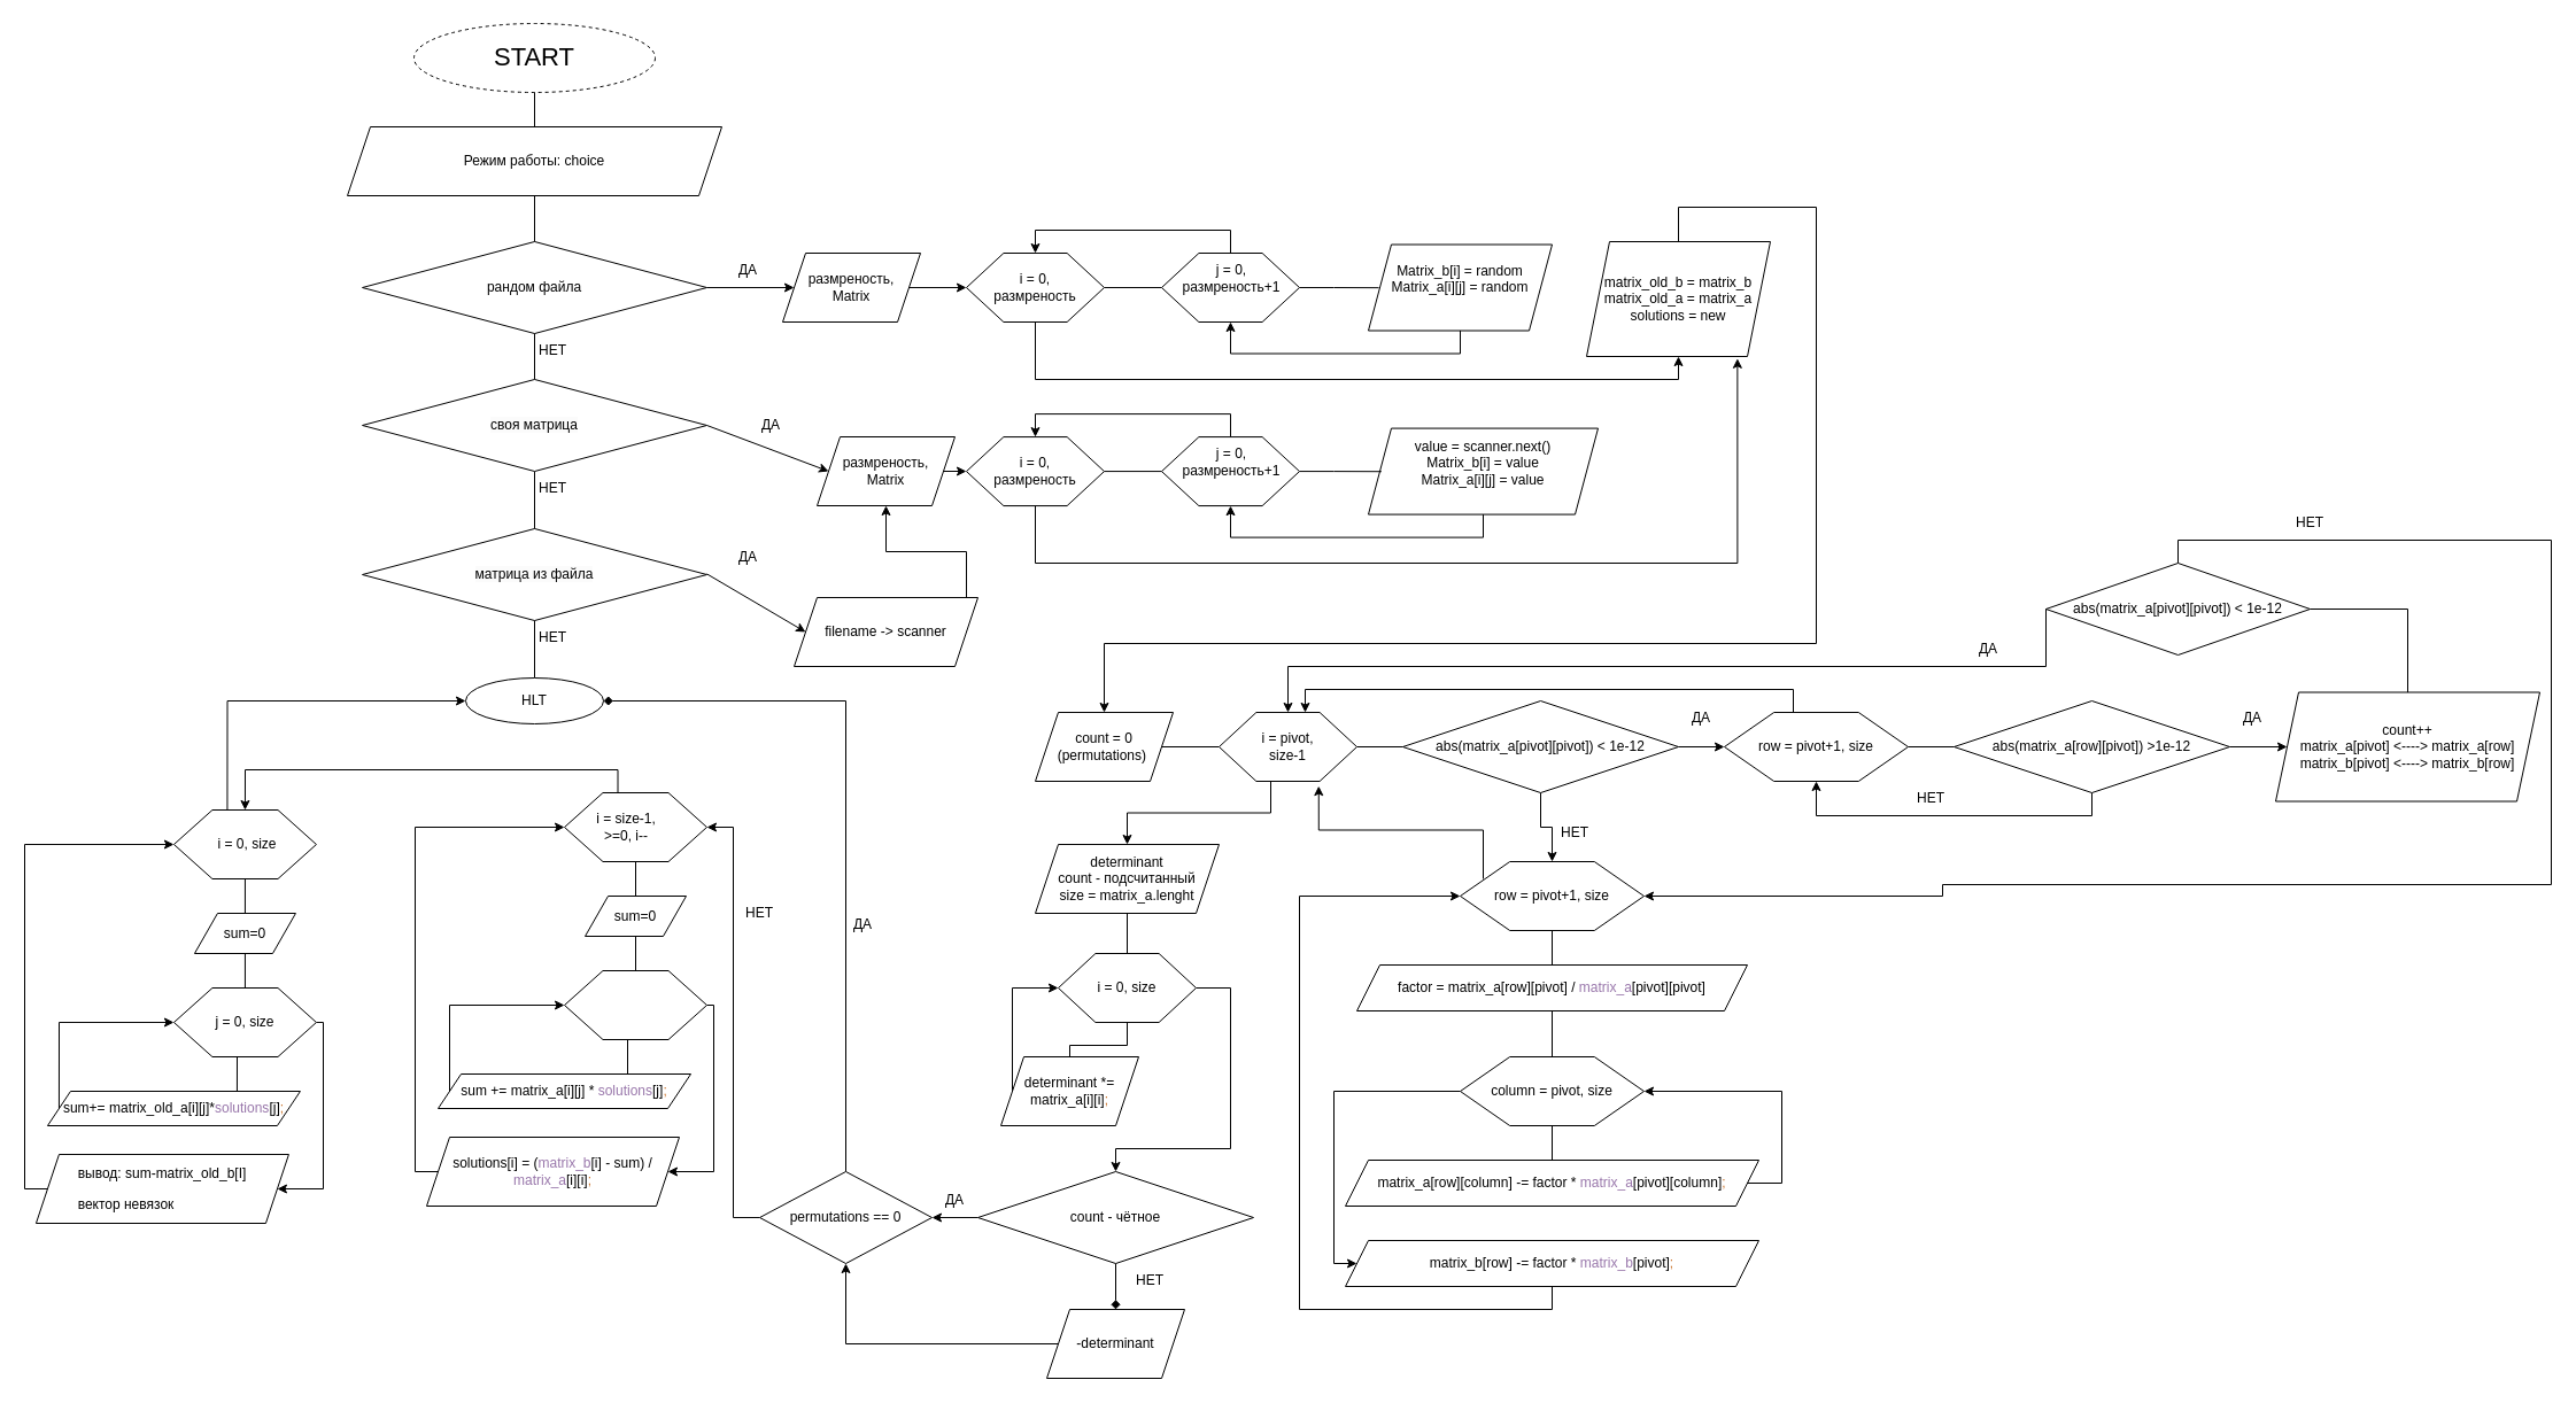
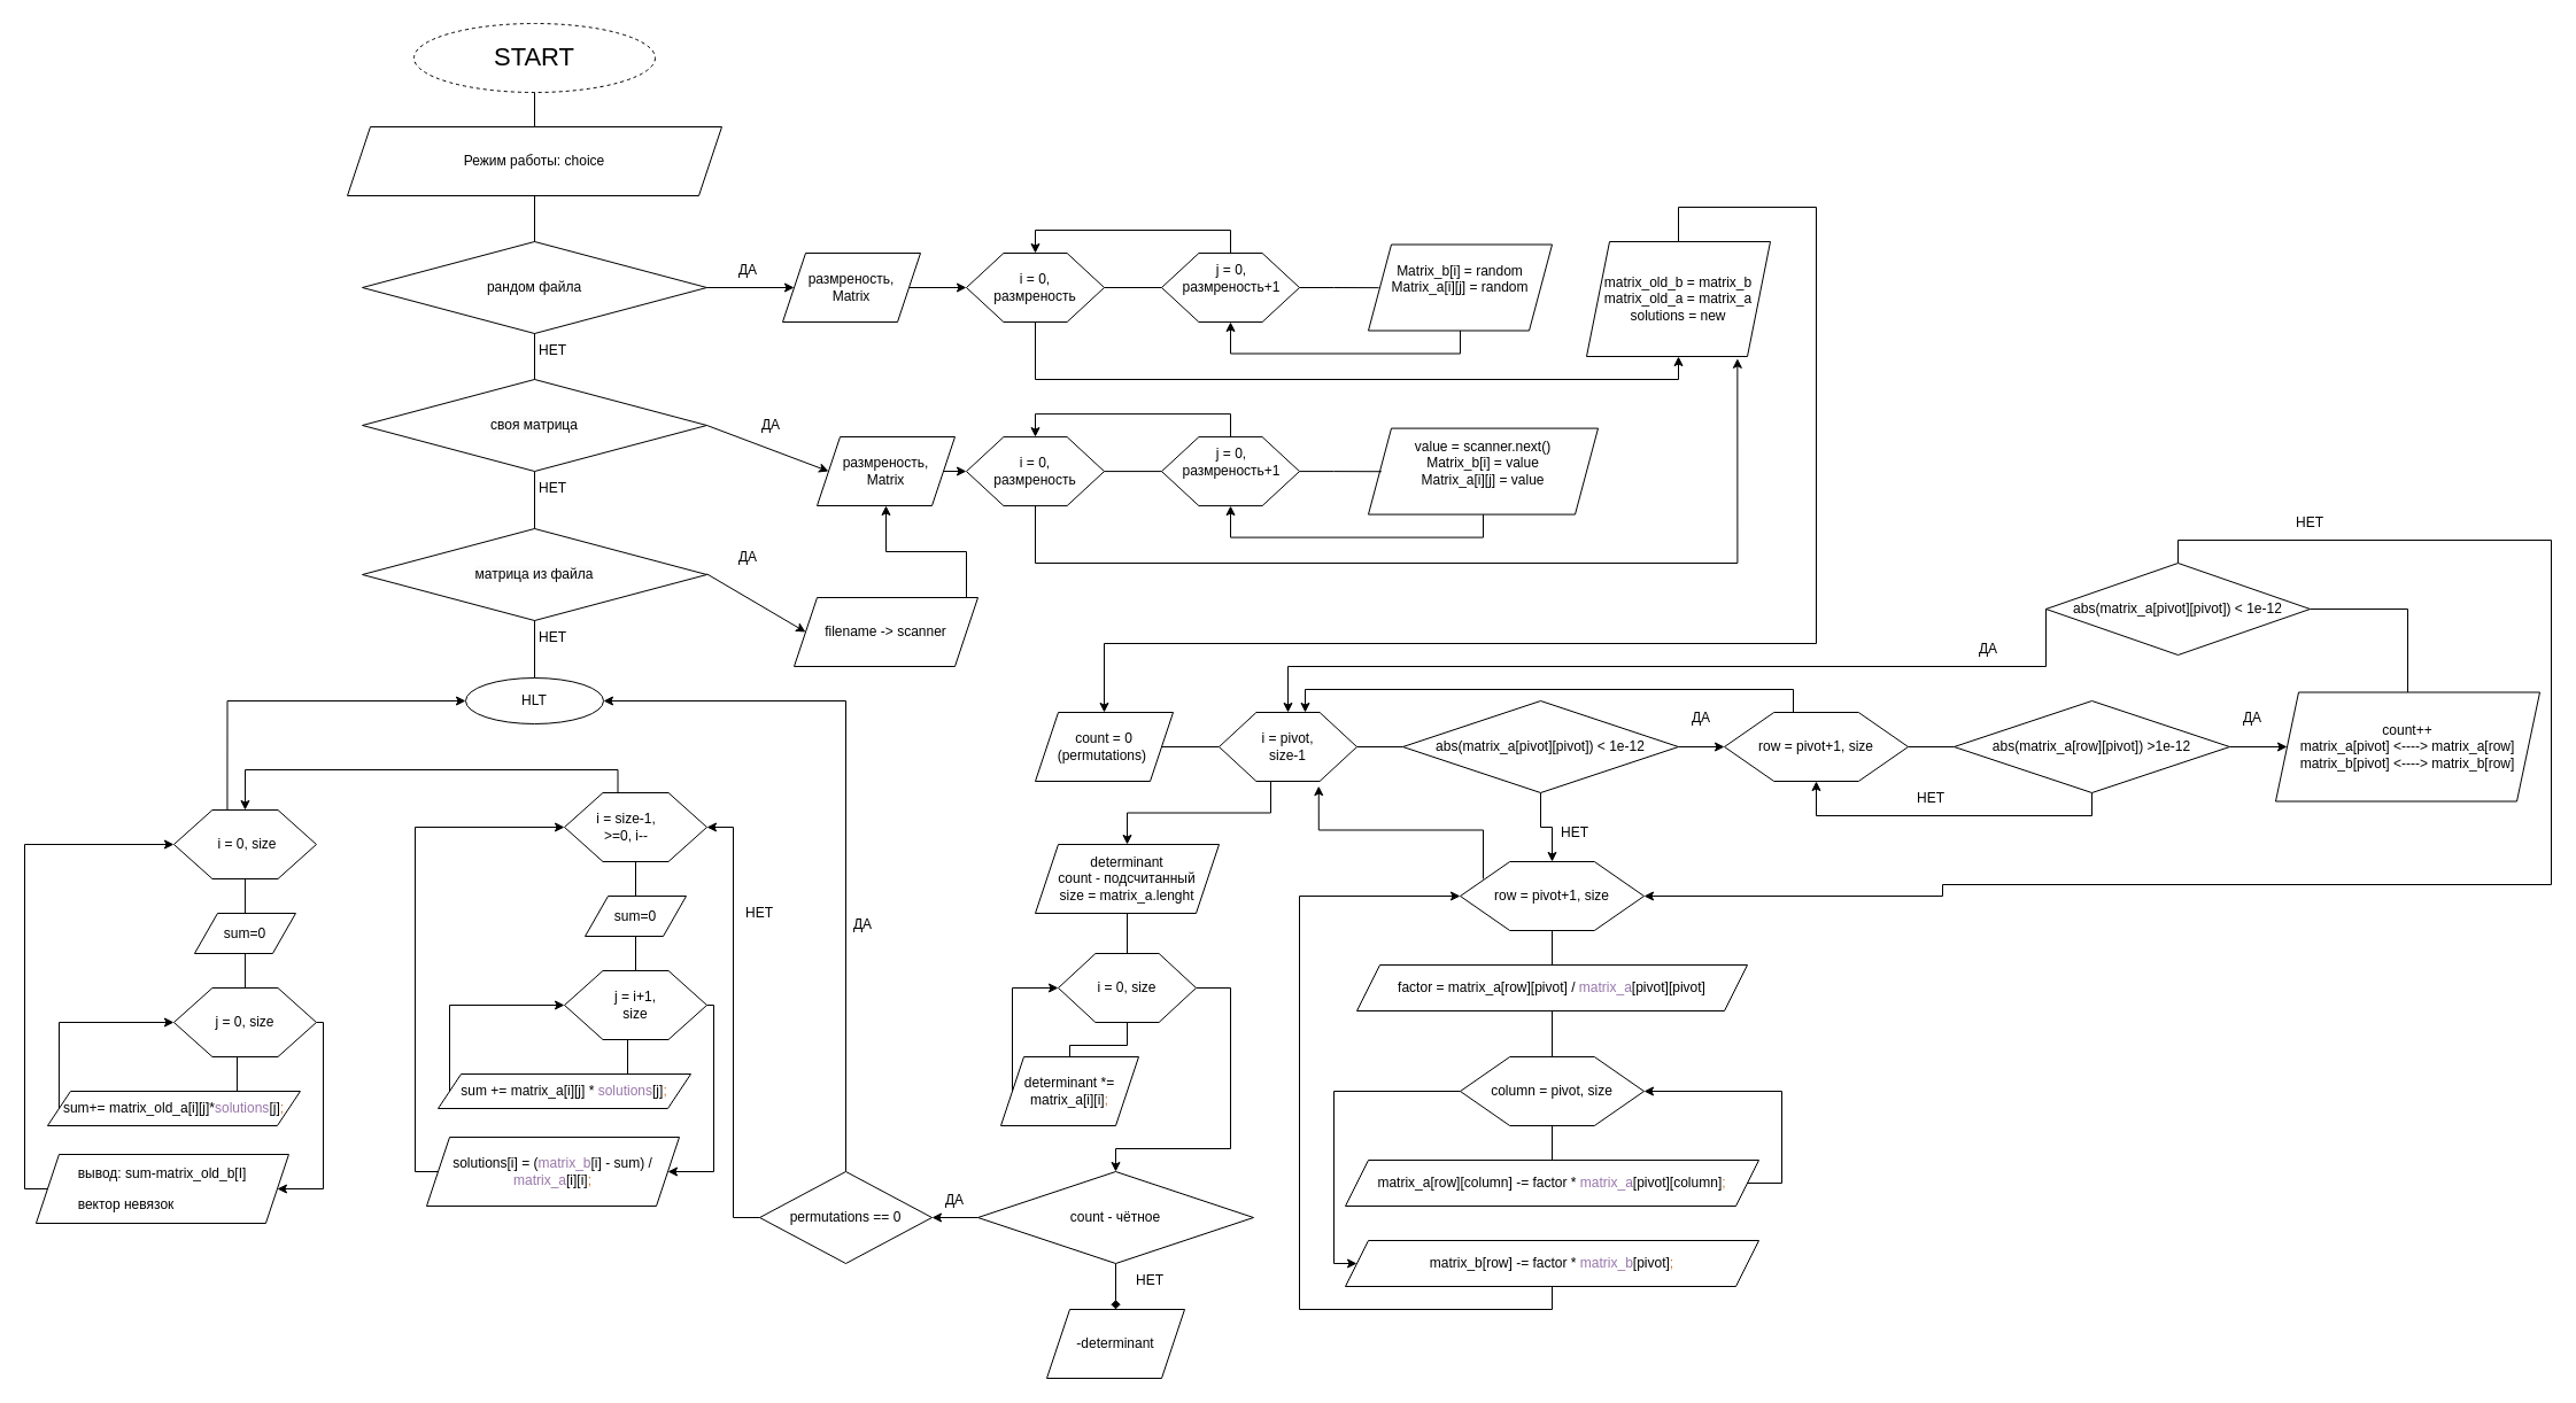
- <mxCell id="106" style="edgeStyle=orthogonalEdgeStyle;rounded=0;orthogonalLoop=1;jettySize=auto;html=1;exitX=0.5;exitY=0;exitDx=0;exitDy=0;entryX=1;entryY=0.5;entryDx=0;entryDy=0;endArrow=diamond;" edge="1" parent="1" source="108" target="49"><mxGeometry relative="1" as="geometry"><Array as="points"><mxPoint x="736" y="610" /></Array></mxGeometry></mxCell>
+ <mxCell id="106" style="edgeStyle=orthogonalEdgeStyle;rounded=0;orthogonalLoop=1;jettySize=auto;html=1;exitX=0.5;exitY=0;exitDx=0;exitDy=0;entryX=1;entryY=0.5;entryDx=0;entryDy=0;" edge="1" parent="1" source="108" target="49"><mxGeometry relative="1" as="geometry"><Array as="points"><mxPoint x="736" y="610" /></Array></mxGeometry></mxCell>
+ <mxCell id="120" value="j = i+1, size" style="text;html=1;align=center;verticalAlign=middle;whiteSpace=wrap;rounded=0;" vertex="1" parent="1"><mxGeometry x="525" y="860" width="56" height="30" as="geometry" /></mxCell>
- <mxCell id="102" style="edgeStyle=orthogonalEdgeStyle;rounded=0;orthogonalLoop=1;jettySize=auto;html=1;exitX=0;exitY=0.5;exitDx=0;exitDy=0;entryX=0.5;entryY=1;entryDx=0;entryDy=0;" edge="1" parent="1" source="103" target="108"><mxGeometry relative="1" as="geometry" /></mxCell>
